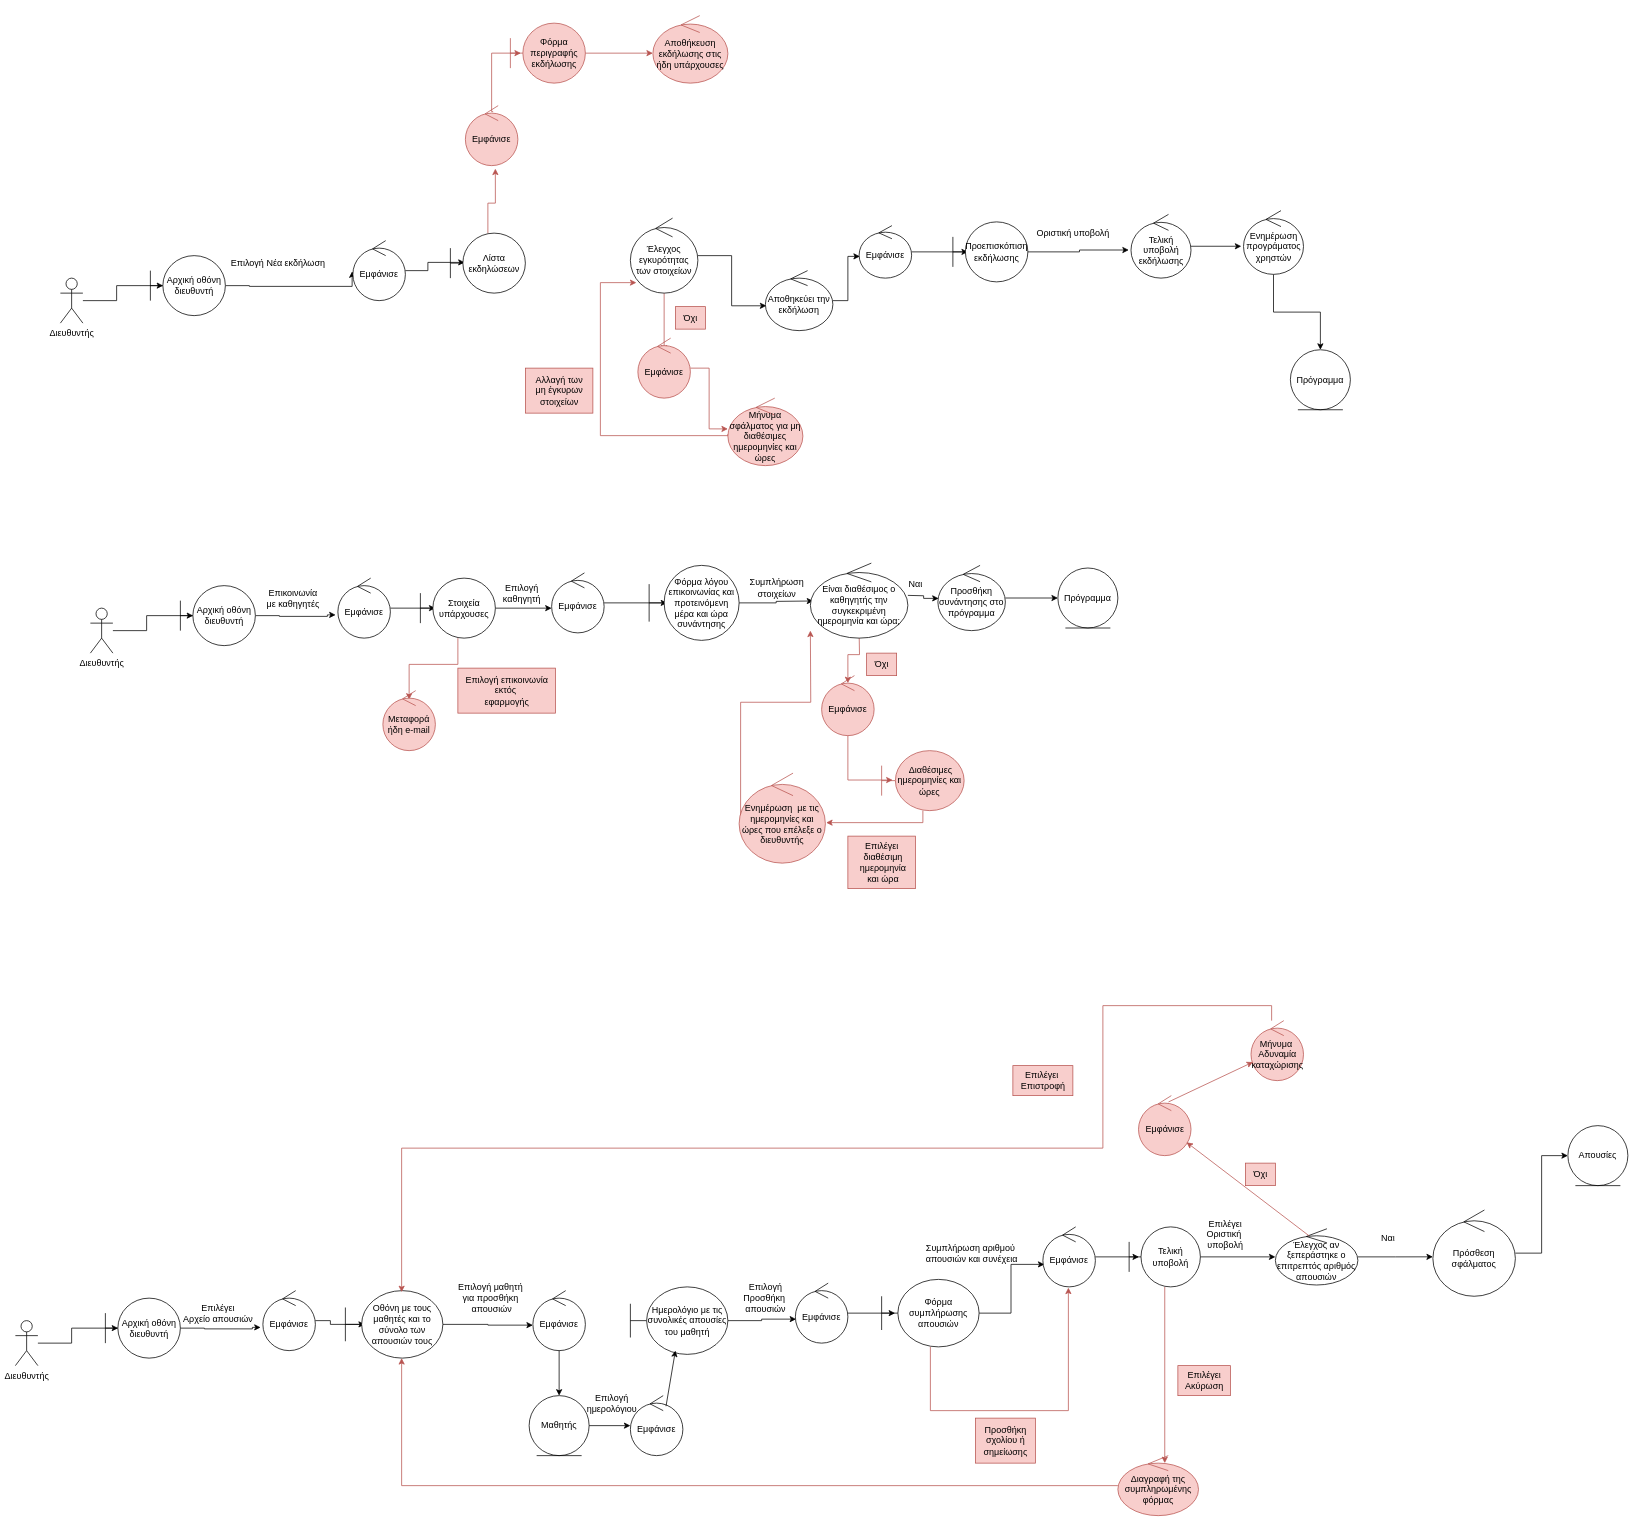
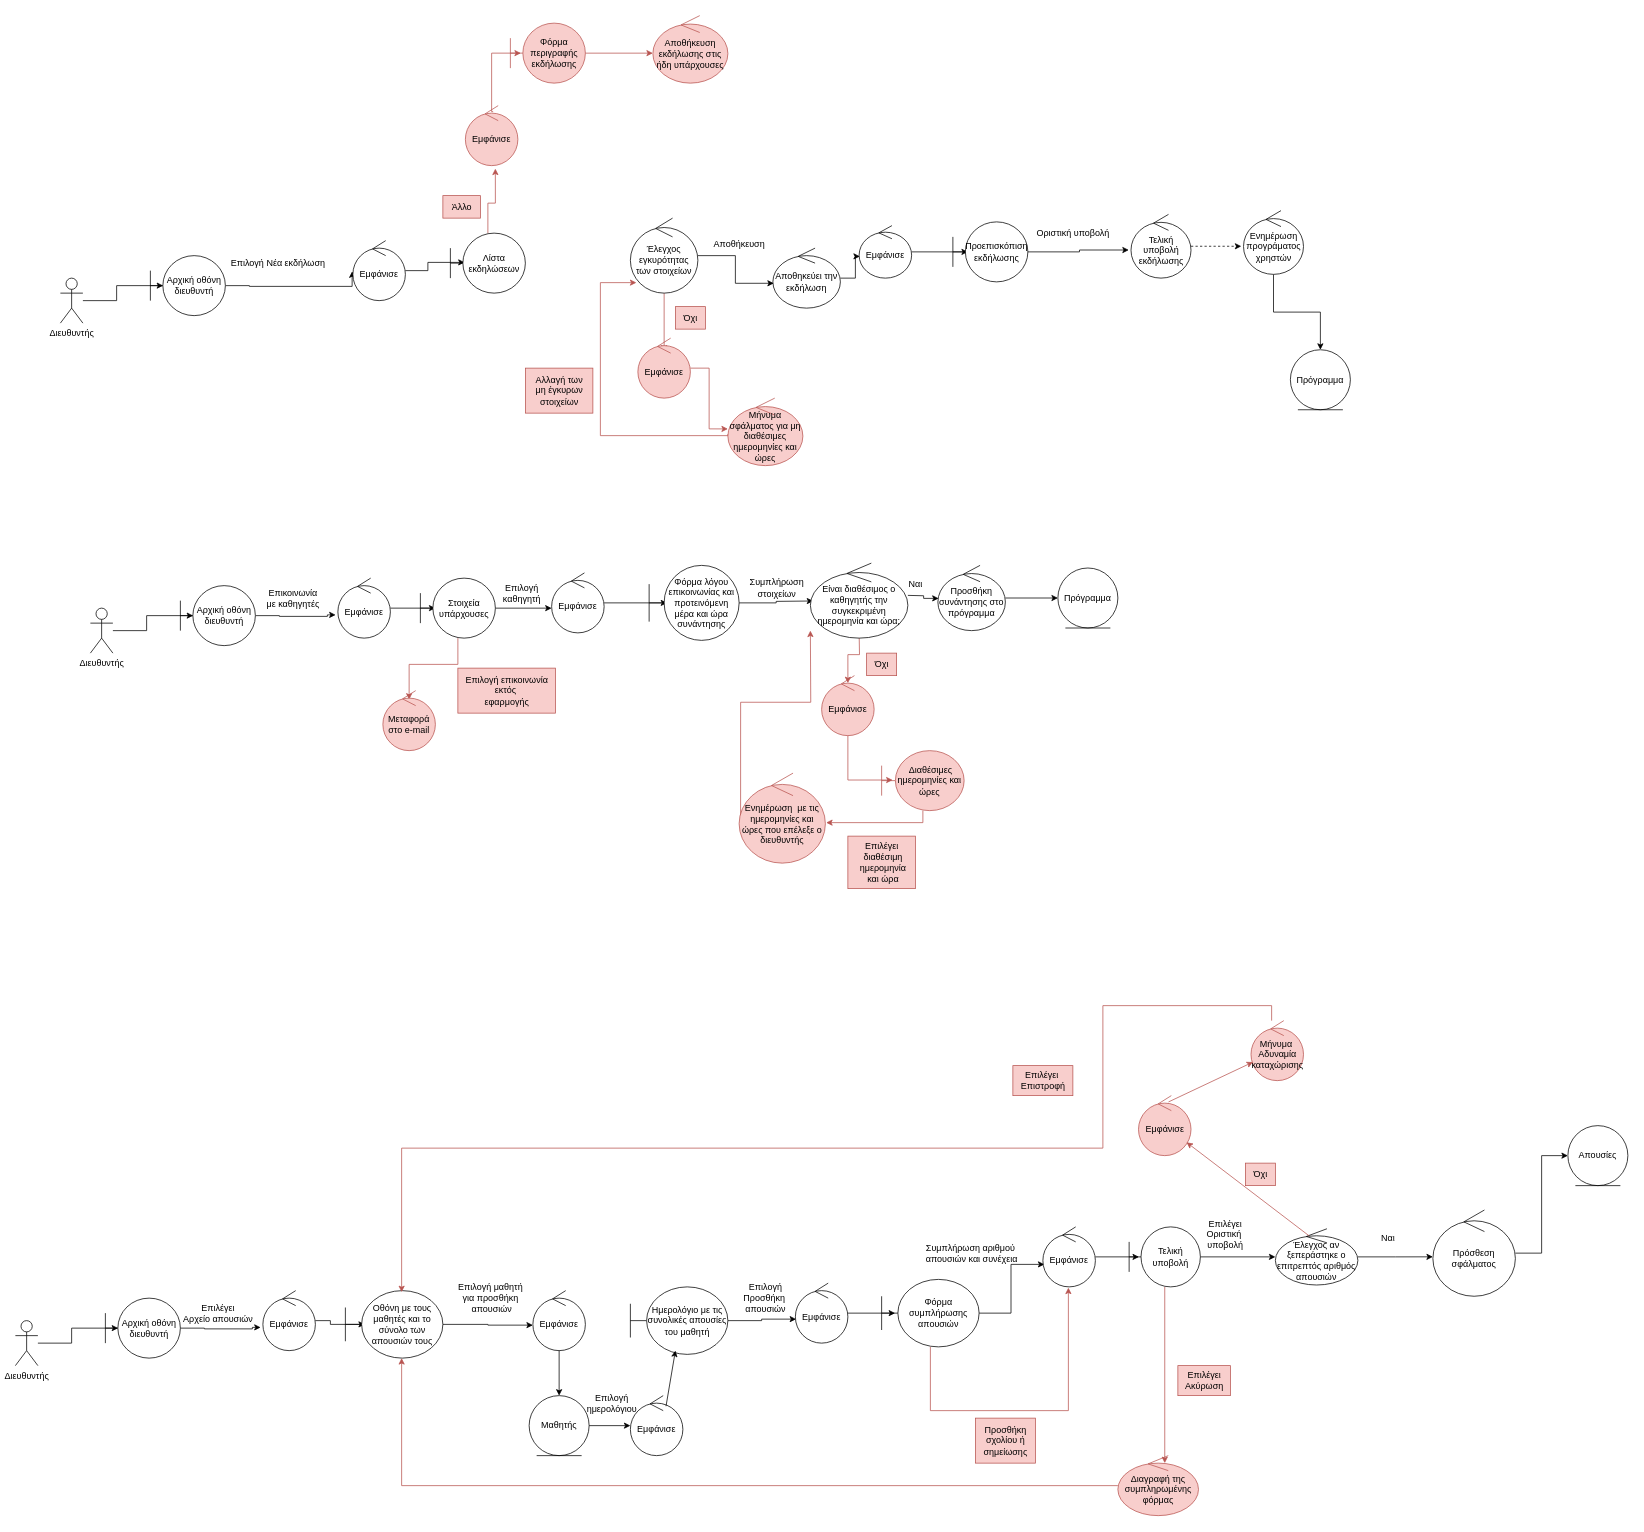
+ <mxCell id="11" value="Άλλο" style="text;html=1;align=center;verticalAlign=middle;resizable=0;points=[];autosize=1;strokeColor=#b85450;fillColor=#f8cecc;" parent="1" vertex="1"><mxGeometry x="590" y="260" width="50" height="30" as="geometry" /></mxCell>
+ <mxCell id="22" value="Αποθήκευση" style="text;html=1;align=center;verticalAlign=middle;resizable=0;points=[];autosize=1;strokeColor=none;fillColor=none;" parent="1" vertex="1"><mxGeometry x="940" y="310" width="90" height="30" as="geometry" /></mxCell>
- <mxCell id="23" style="edgeStyle=orthogonalEdgeStyle;rounded=0;orthogonalLoop=1;jettySize=auto;html=1;entryX=-0.037;entryY=0.559;entryDx=0;entryDy=0;entryPerimeter=0;" parent="1" source="103" target="26" edge="1"><mxGeometry relative="1" as="geometry" /></mxCell>
+ <mxCell id="23" style="edgeStyle=orthogonalEdgeStyle;rounded=0;orthogonalLoop=1;jettySize=auto;html=1;entryX=-0.037;entryY=0.559;entryDx=0;entryDy=0;entryPerimeter=0;dashed=1;" parent="1" source="103" target="26" edge="1"><mxGeometry relative="1" as="geometry" /></mxCell>
- <mxCell id="101" value="Αποθηκεύει την εκδήλωση" style="ellipse;shape=umlControl;whiteSpace=wrap;html=1;" parent="1" vertex="1"><mxGeometry x="1020" y="360" width="90" height="80" as="geometry" /></mxCell>
+ <mxCell id="101" value="Αποθηκεύει την εκδήλωση" style="ellipse;shape=umlControl;whiteSpace=wrap;html=1;" parent="1" vertex="1"><mxGeometry x="1030" y="330" width="90" height="80" as="geometry" /></mxCell>
- <mxCell id="64" value="Μεταφορά ήδη e-mail" style="ellipse;shape=umlControl;whiteSpace=wrap;html=1;fillColor=#f8cecc;strokeColor=#b85450;" parent="1" vertex="1"><mxGeometry x="510" y="920" width="70" height="80" as="geometry" /></mxCell>
+ <mxCell id="64" value="Μεταφορά στο e-mail" style="ellipse;shape=umlControl;whiteSpace=wrap;html=1;fillColor=#f8cecc;strokeColor=#b85450;" parent="1" vertex="1"><mxGeometry x="510" y="920" width="70" height="80" as="geometry" /></mxCell>
